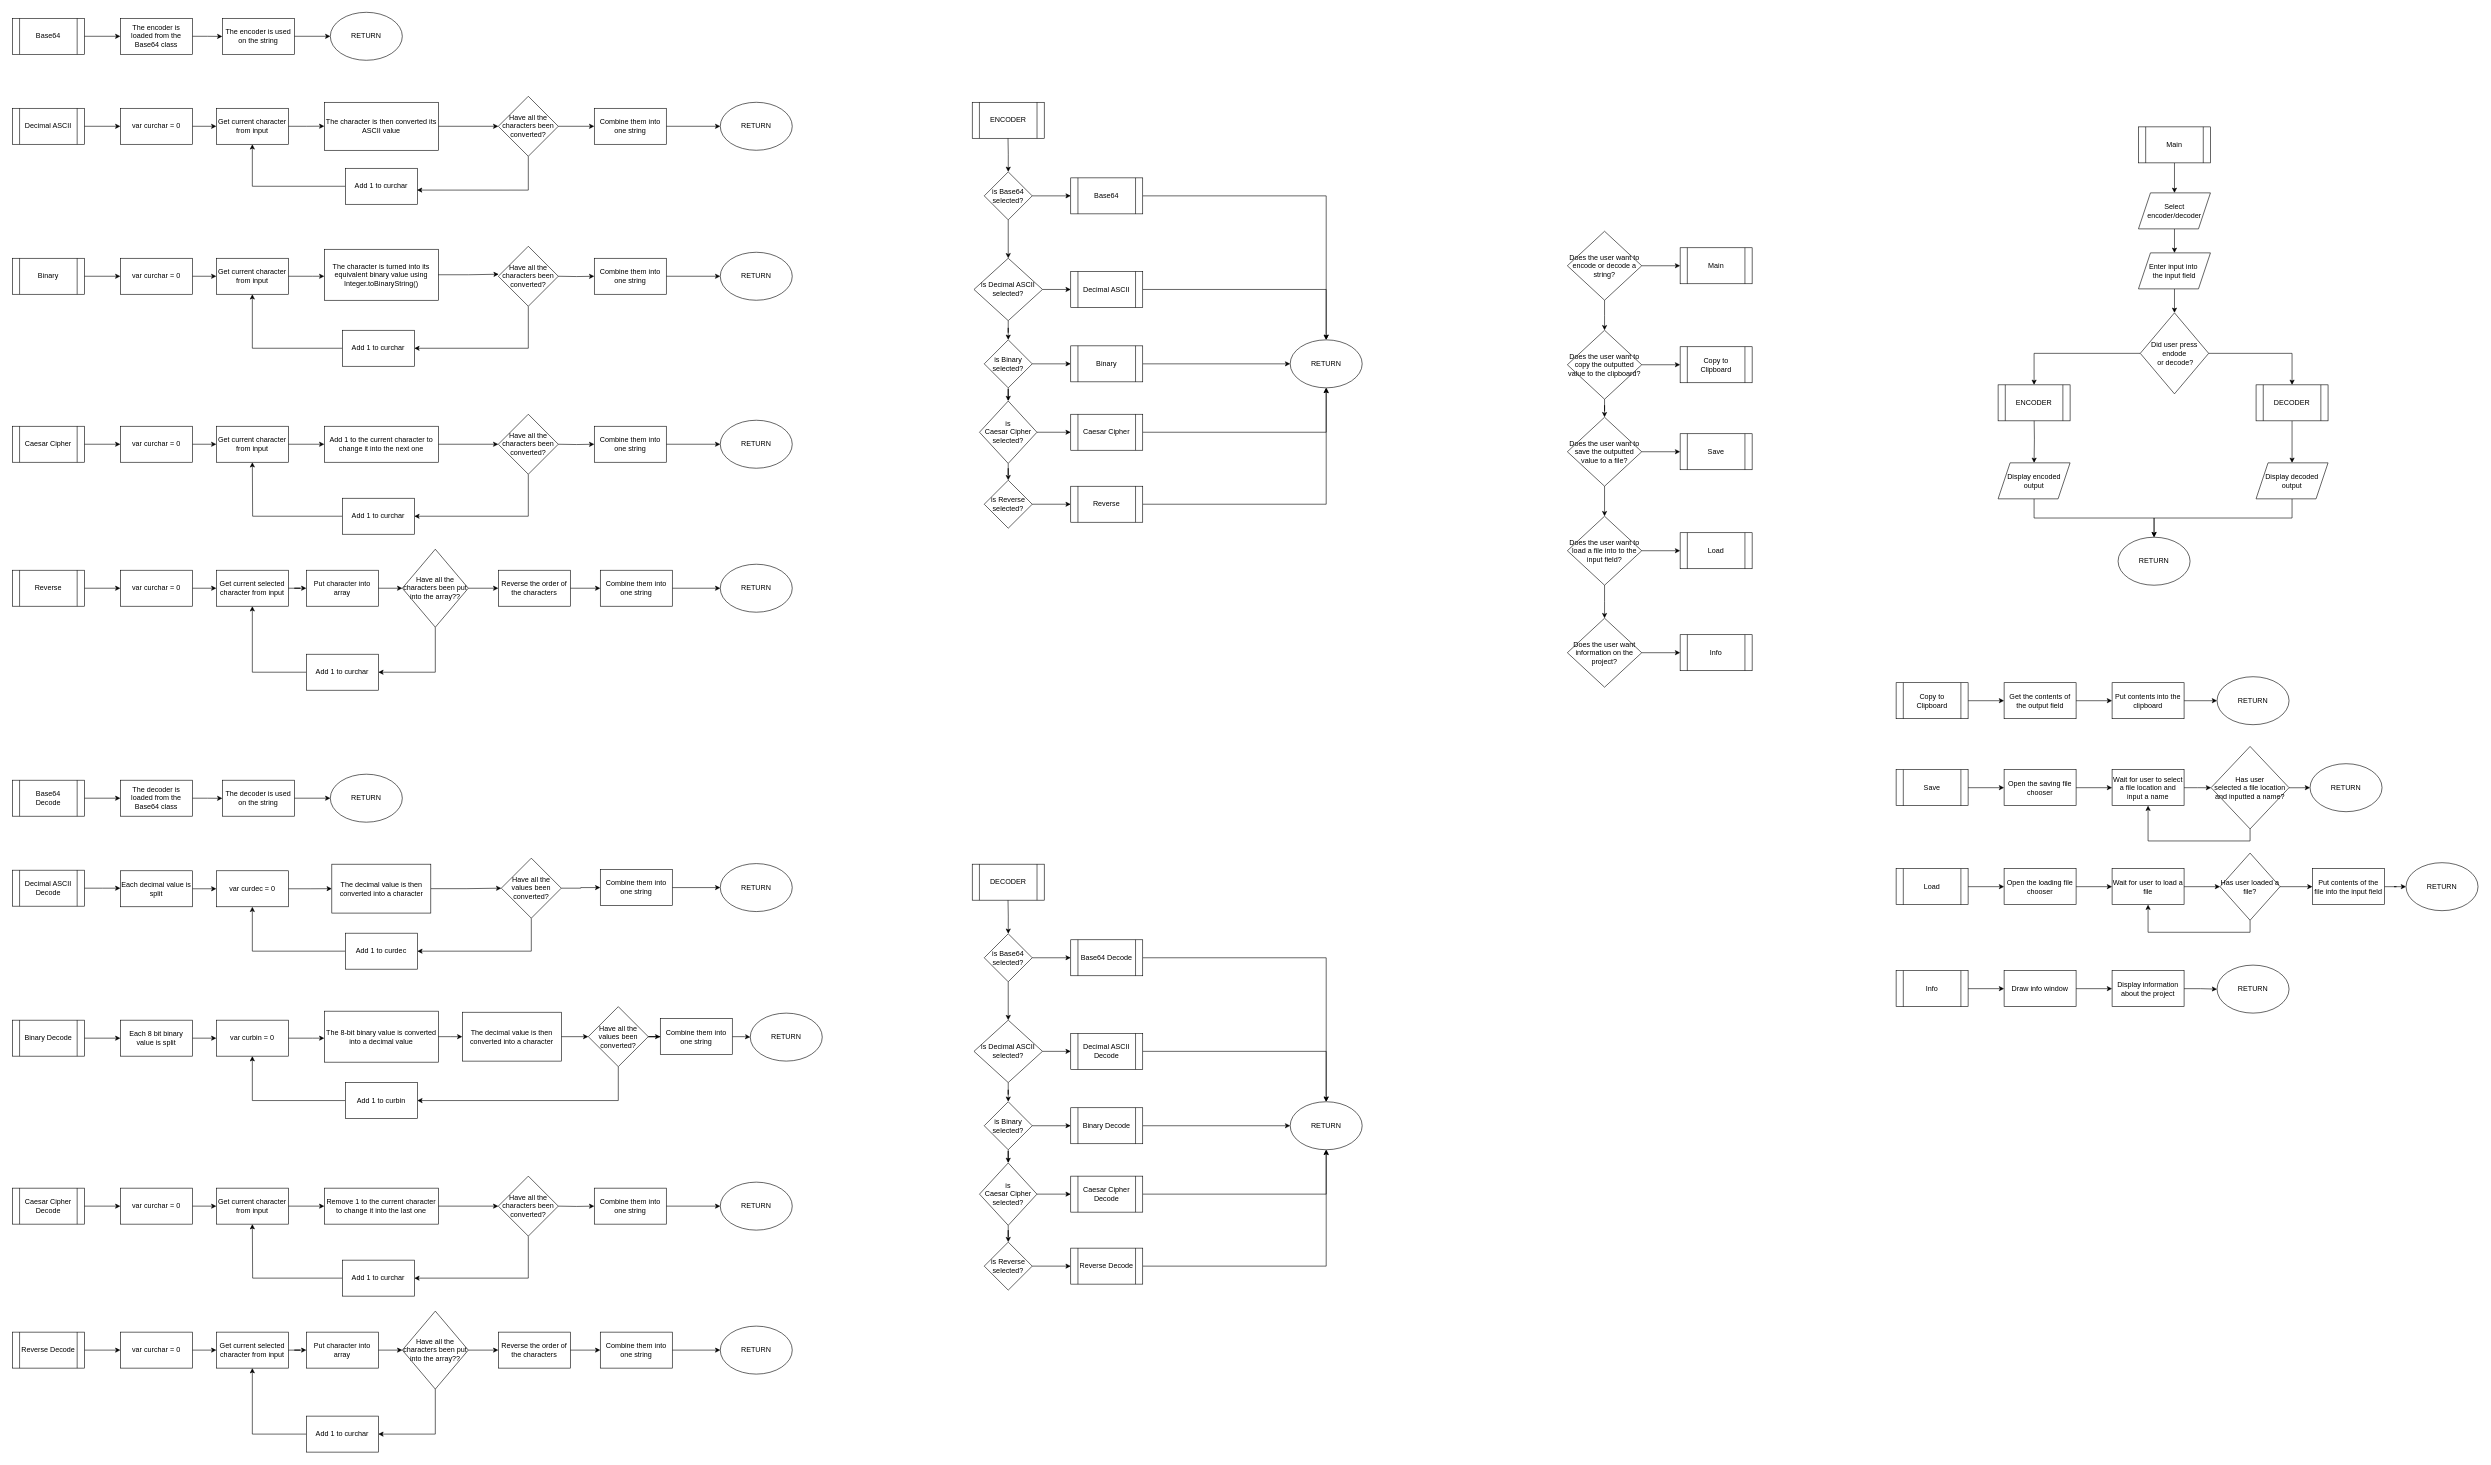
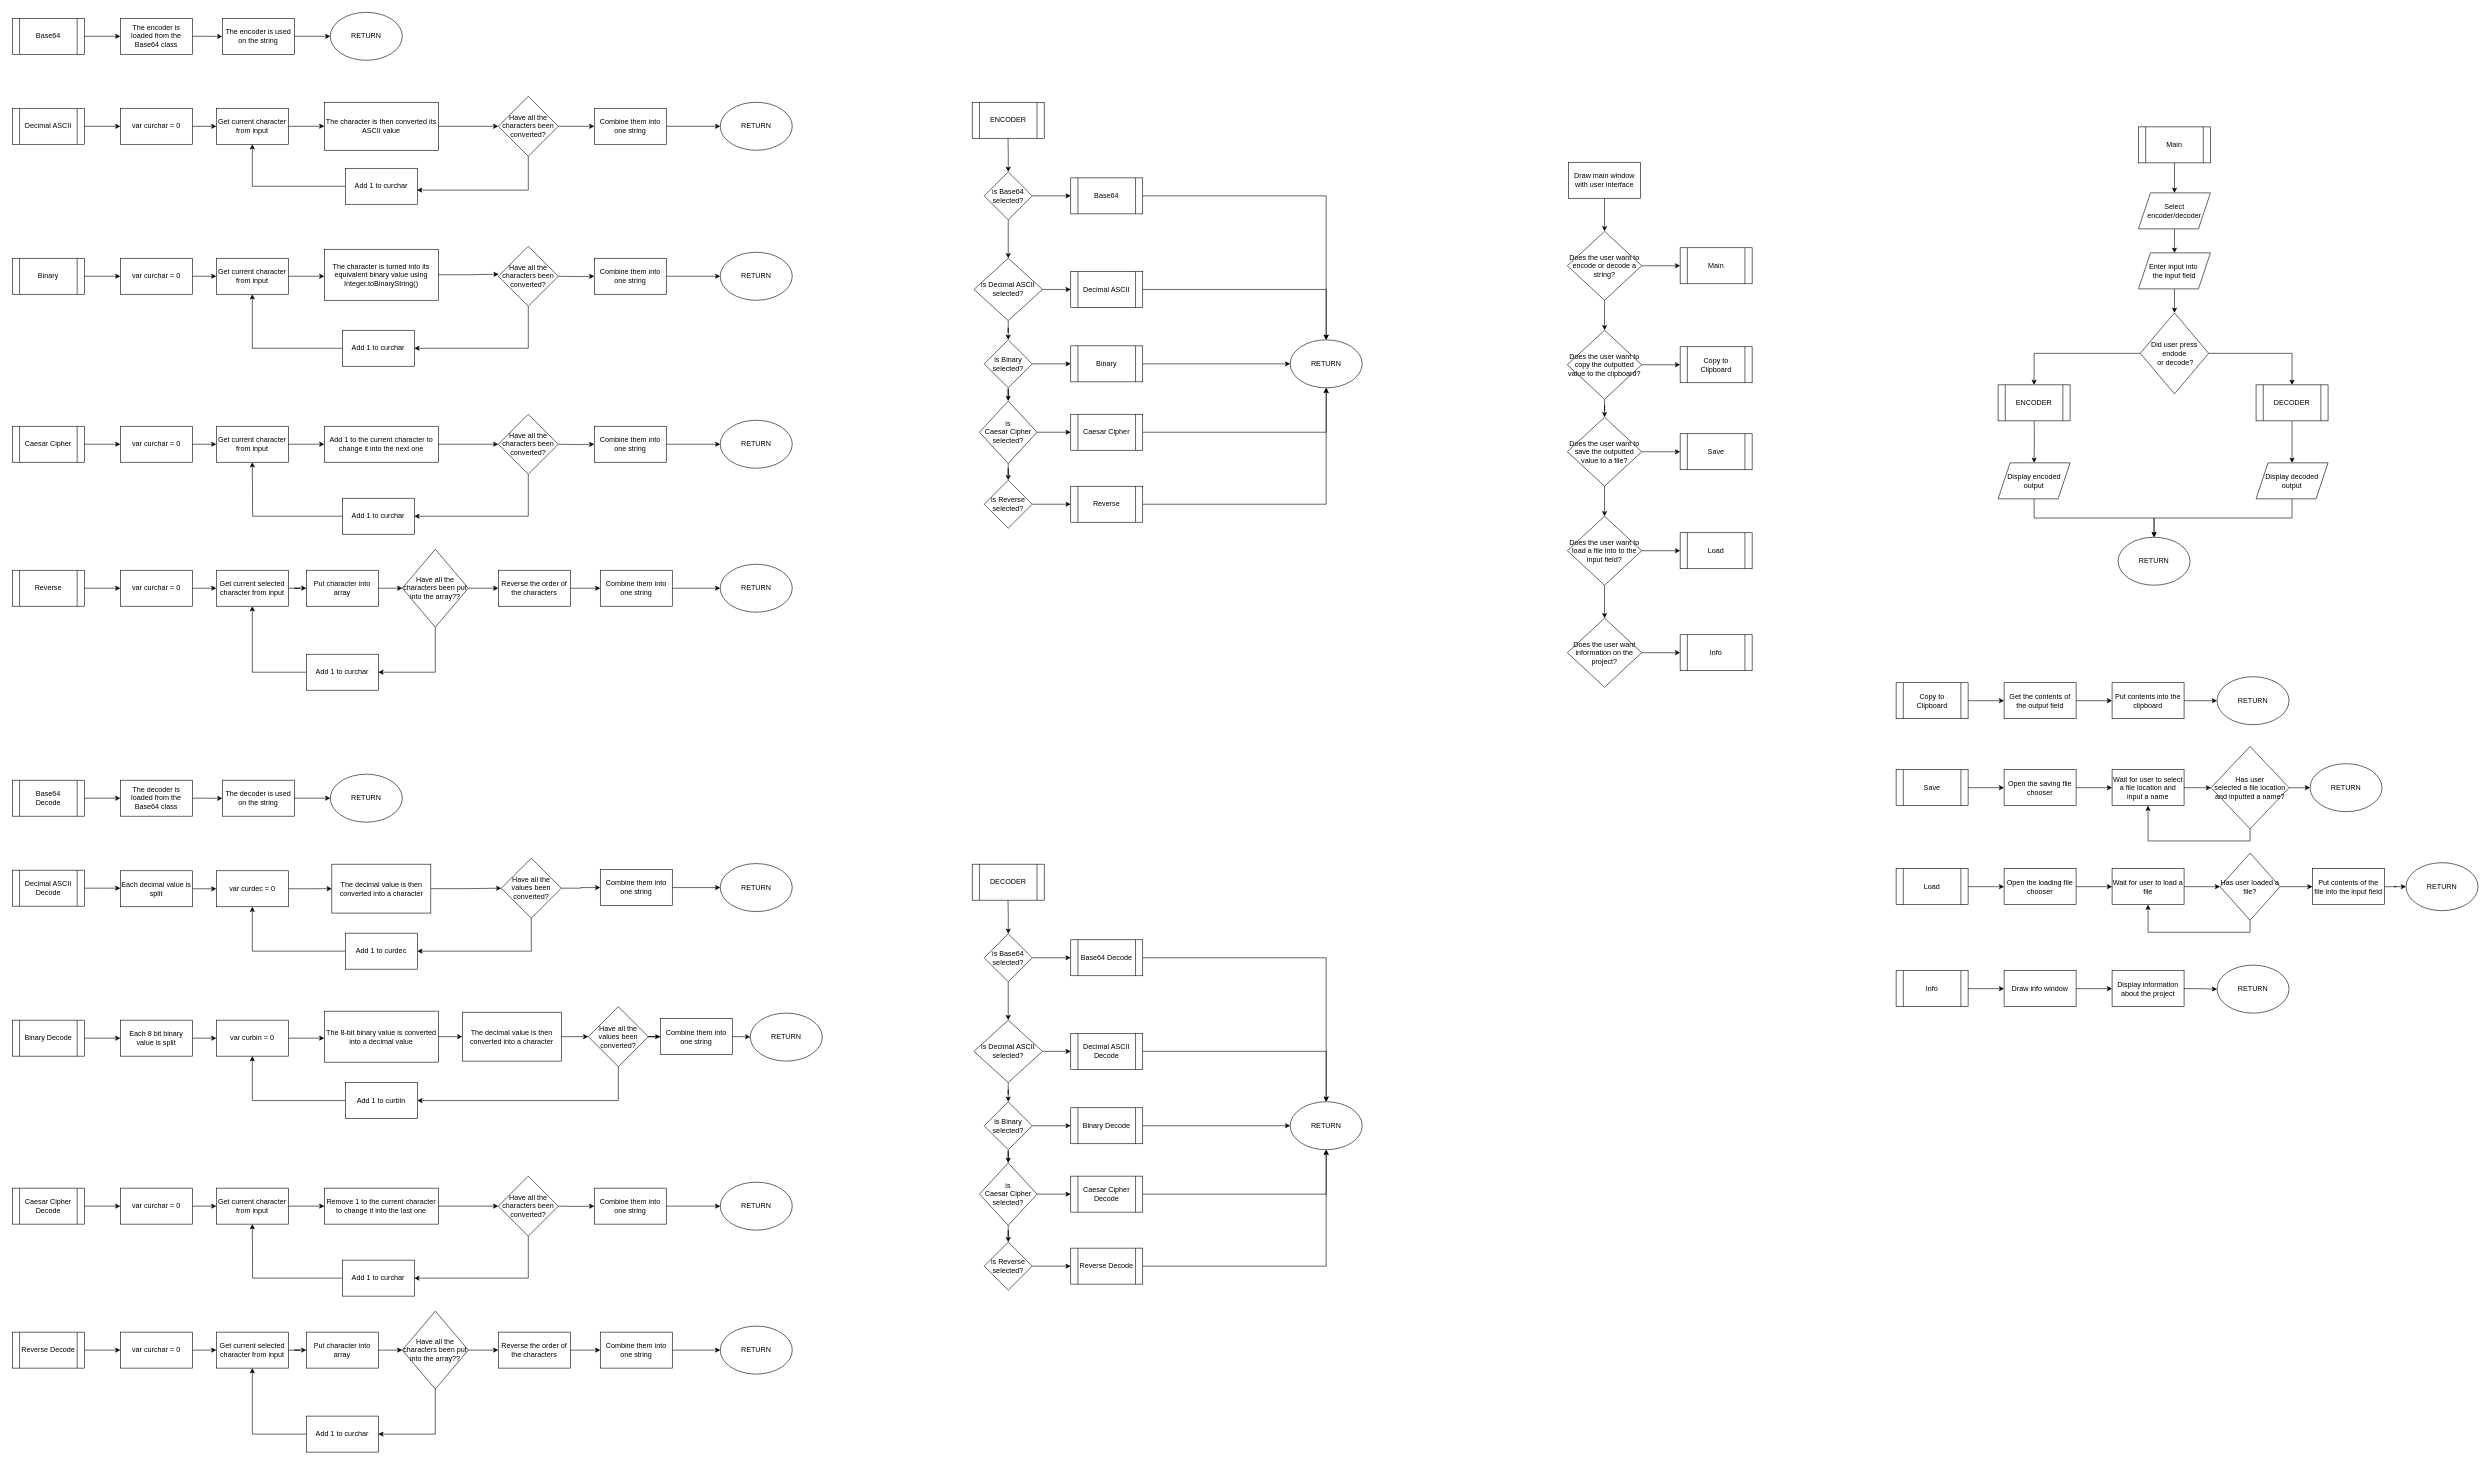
+ <mxCell id="3" value="Draw main window with user interface" style="whiteSpace=wrap;html=1;rounded=0;" parent="1" vertex="1"><mxGeometry x="2614" y="270" width="120" height="60" as="geometry" /></mxCell>
+ <mxCell id="2" value="" style="edgeStyle=orthogonalEdgeStyle;rounded=0;orthogonalLoop=1;jettySize=auto;html=1;" edge="1" parent="1" source="3" target="224"><mxGeometry relative="1" as="geometry" /></mxCell>
